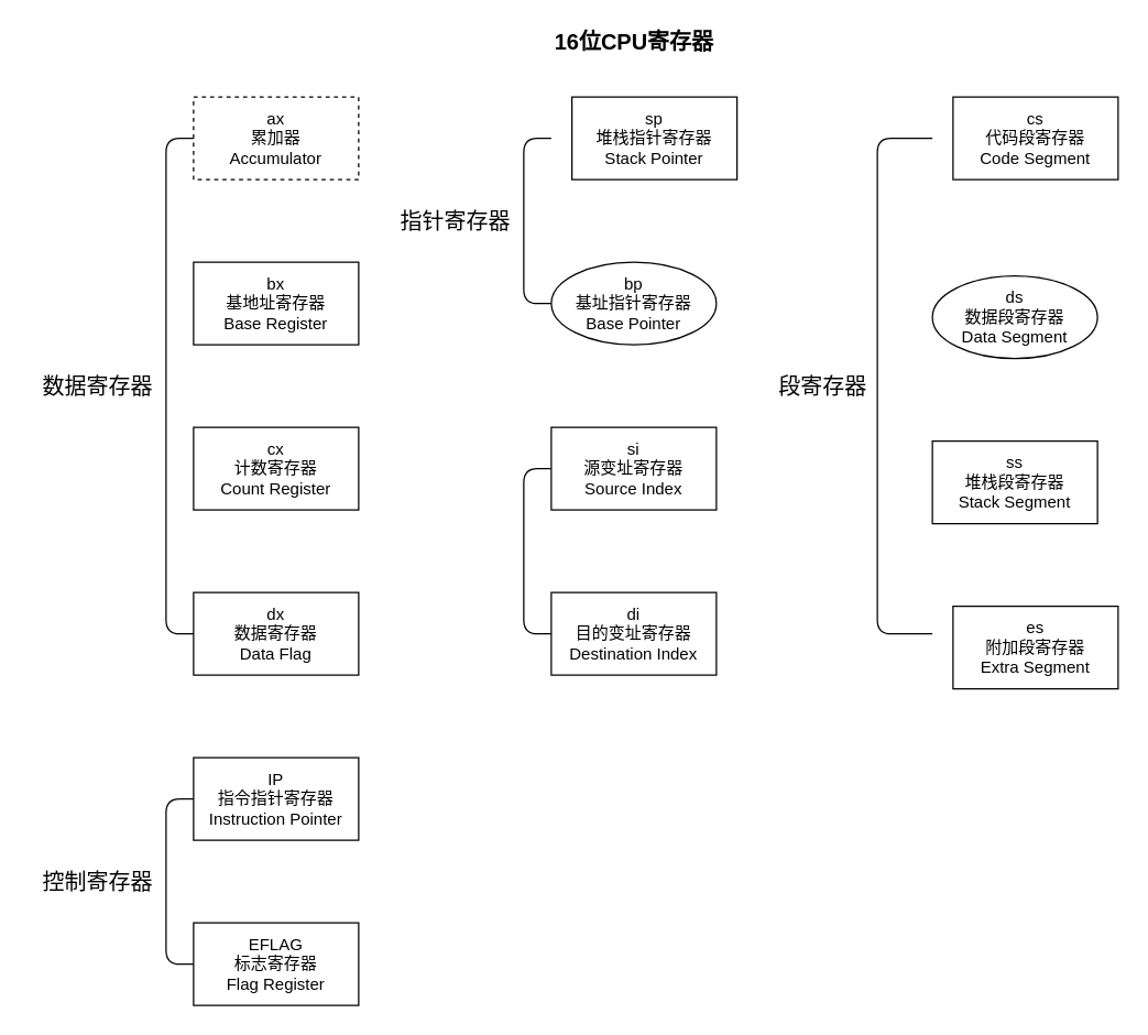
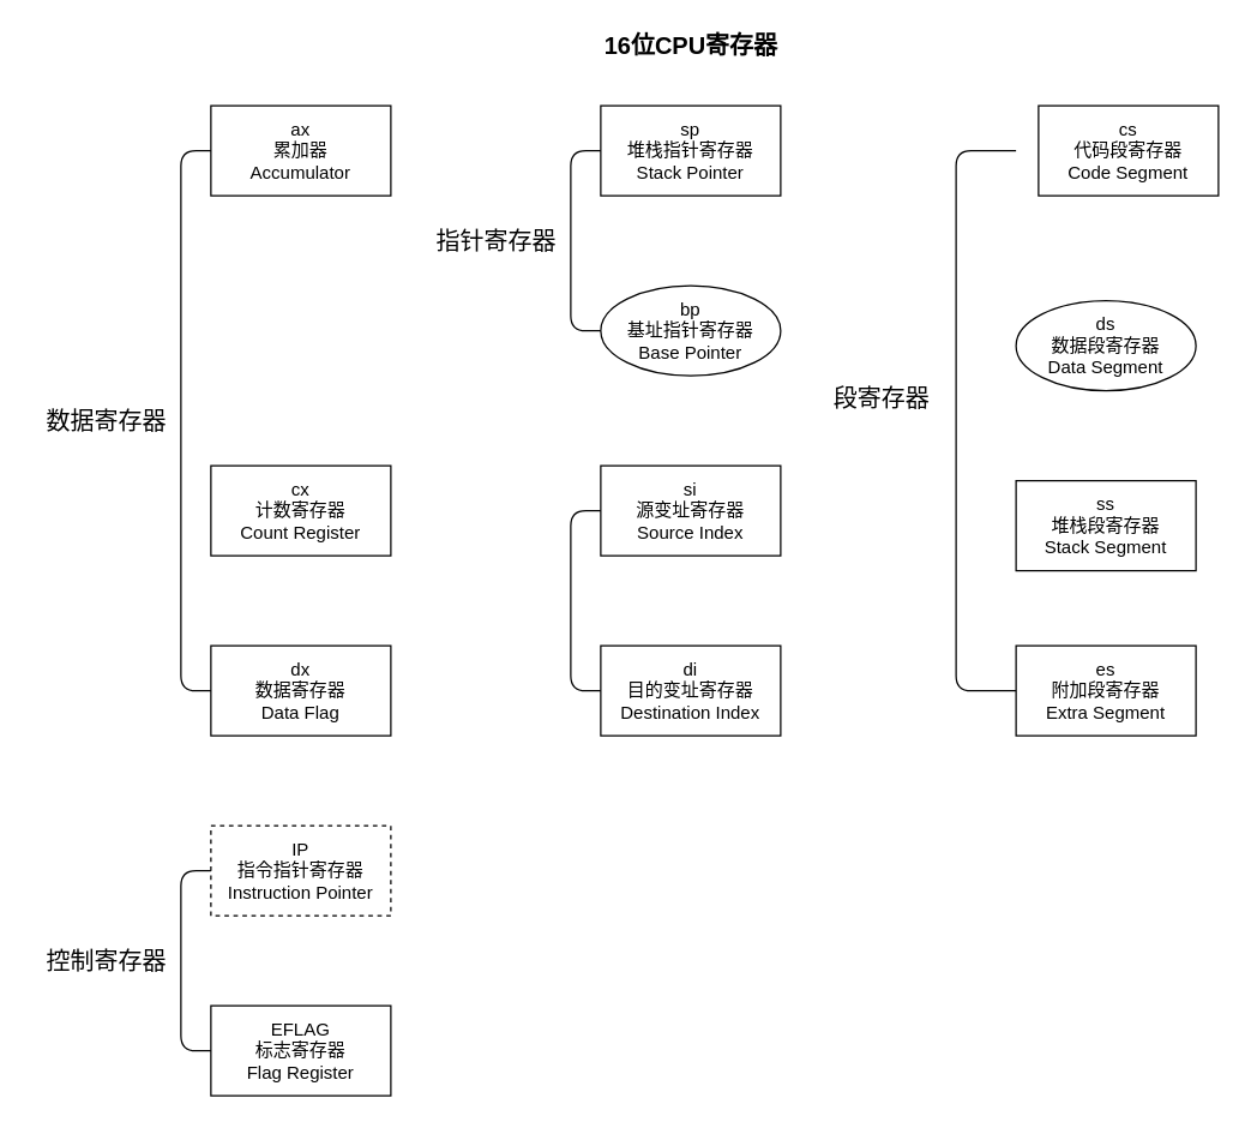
- <mxCell id="2" value="ax&lt;br&gt;累加器&lt;br&gt;Accumulator" style="whiteSpace=wrap;html=1;dashed=1;" vertex="1" parent="1"><mxGeometry x="140" y="70" width="120" height="60" as="geometry" /></mxCell>
+ <mxCell id="2" value="ax&lt;br&gt;累加器&lt;br&gt;Accumulator" style="whiteSpace=wrap;html=1;" vertex="1" parent="1"><mxGeometry x="140" y="70" width="120" height="60" as="geometry" /></mxCell>
- <mxCell id="6" value="sp&lt;br&gt;堆栈指针寄存器&lt;br&gt;Stack Pointer" style="whiteSpace=wrap;html=1;" vertex="1" parent="1"><mxGeometry x="415" y="70" width="120" height="60" as="geometry" /></mxCell>
+ <mxCell id="6" value="sp&lt;br&gt;堆栈指针寄存器&lt;br&gt;Stack Pointer" style="whiteSpace=wrap;html=1;" vertex="1" parent="1"><mxGeometry x="400" y="70" width="120" height="60" as="geometry" /></mxCell>
- <mxCell id="3" value="bx&lt;br&gt;基地址寄存器&lt;br&gt;Base Register" style="whiteSpace=wrap;html=1;" vertex="1" parent="1"><mxGeometry x="140" y="190" width="120" height="60" as="geometry" /></mxCell>
- <mxCell id="21" value="段寄存器" style="text;html=1;align=center;verticalAlign=middle;resizable=0;points=[];autosize=1;strokeColor=none;fillColor=none;fontSize=16;" vertex="1" parent="1"><mxGeometry x="557" y="270" width="80" height="20" as="geometry" /></mxCell>
+ <mxCell id="21" value="段寄存器" style="text;html=1;align=center;verticalAlign=middle;resizable=0;points=[];autosize=1;strokeColor=none;fillColor=none;fontSize=16;" vertex="1" parent="1"><mxGeometry x="547" y="255" width="80" height="20" as="geometry" /></mxCell>
- <mxCell id="12" value="es&lt;br&gt;附加段寄存器&lt;br&gt;Extra Segment" style="whiteSpace=wrap;html=1;" vertex="1" parent="1"><mxGeometry x="692" y="440" width="120" height="60" as="geometry" /></mxCell>
+ <mxCell id="12" value="es&lt;br&gt;附加段寄存器&lt;br&gt;Extra Segment" style="whiteSpace=wrap;html=1;" vertex="1" parent="1"><mxGeometry x="677" y="430" width="120" height="60" as="geometry" /></mxCell>
- <mxCell id="22" value="IP&lt;br&gt;指令指针寄存器&lt;br&gt;Instruction Pointer" style="whiteSpace=wrap;html=1;" vertex="1" parent="1"><mxGeometry x="140" y="550" width="120" height="60" as="geometry" /></mxCell>
+ <mxCell id="22" value="IP&lt;br&gt;指令指针寄存器&lt;br&gt;Instruction Pointer" style="whiteSpace=wrap;html=1;dashed=1;" vertex="1" parent="1"><mxGeometry x="140" y="550" width="120" height="60" as="geometry" /></mxCell>
